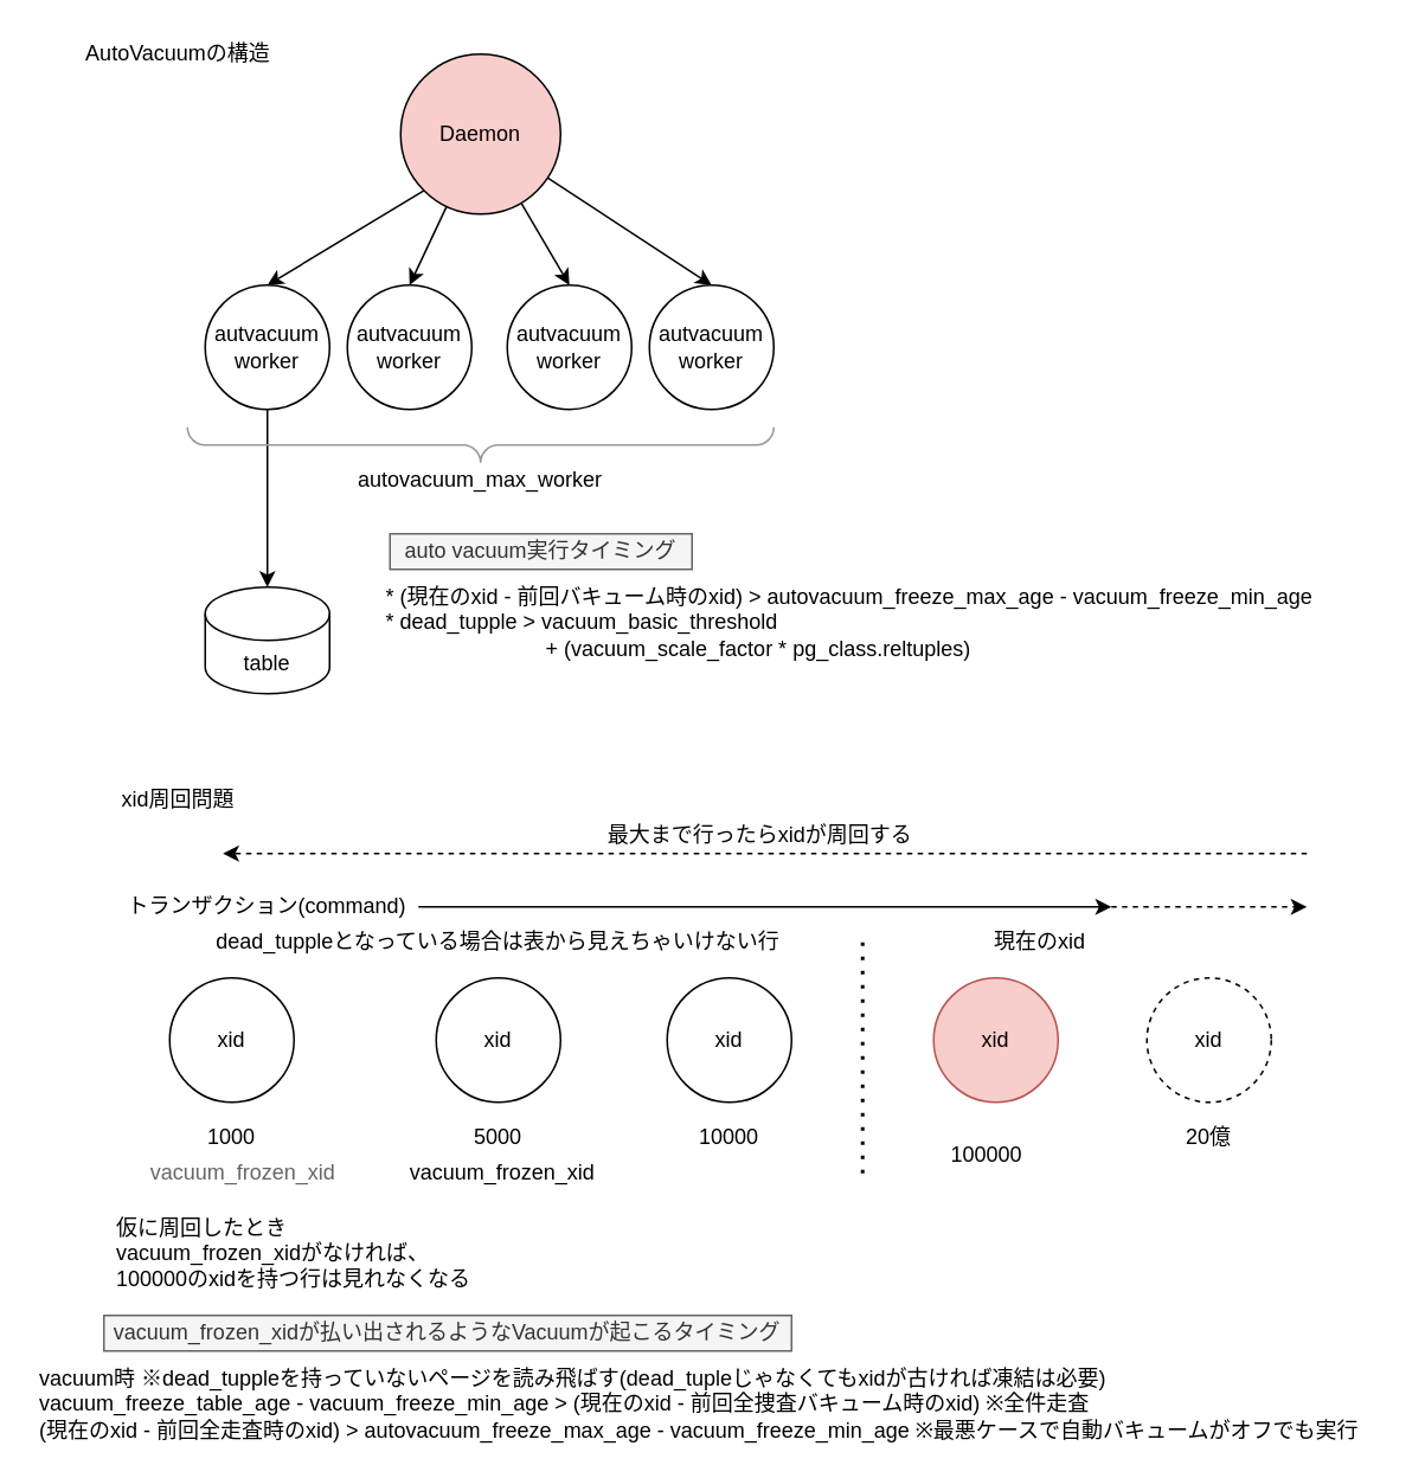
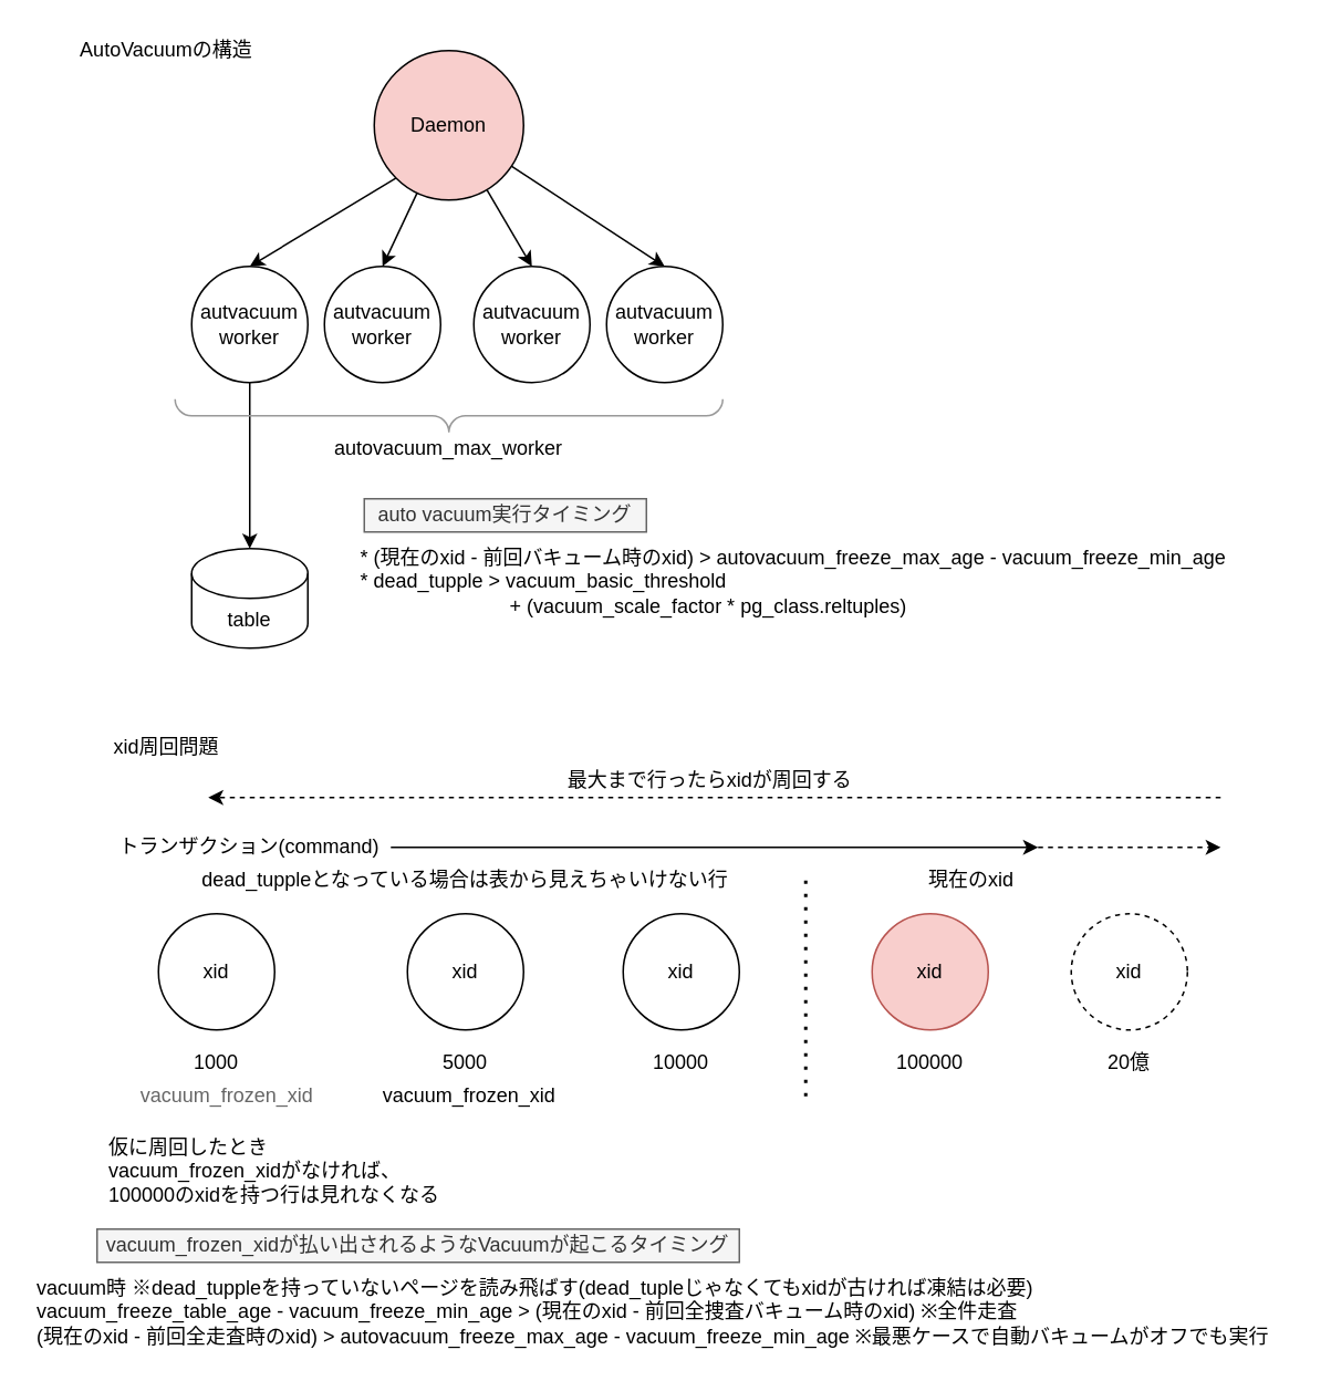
- <mxCell id="26" value="100000" style="text;html=1;strokeColor=none;fillColor=none;align=center;verticalAlign=middle;whiteSpace=wrap;rounded=0;" vertex="1" parent="1"><mxGeometry x="505" y="640" width="100" height="20" as="geometry" /></mxCell>
+ <mxCell id="26" value="100000" style="text;html=1;strokeColor=none;fillColor=none;align=center;verticalAlign=middle;whiteSpace=wrap;rounded=0;" vertex="1" parent="1"><mxGeometry x="510" y="630" width="100" height="20" as="geometry" /></mxCell>
